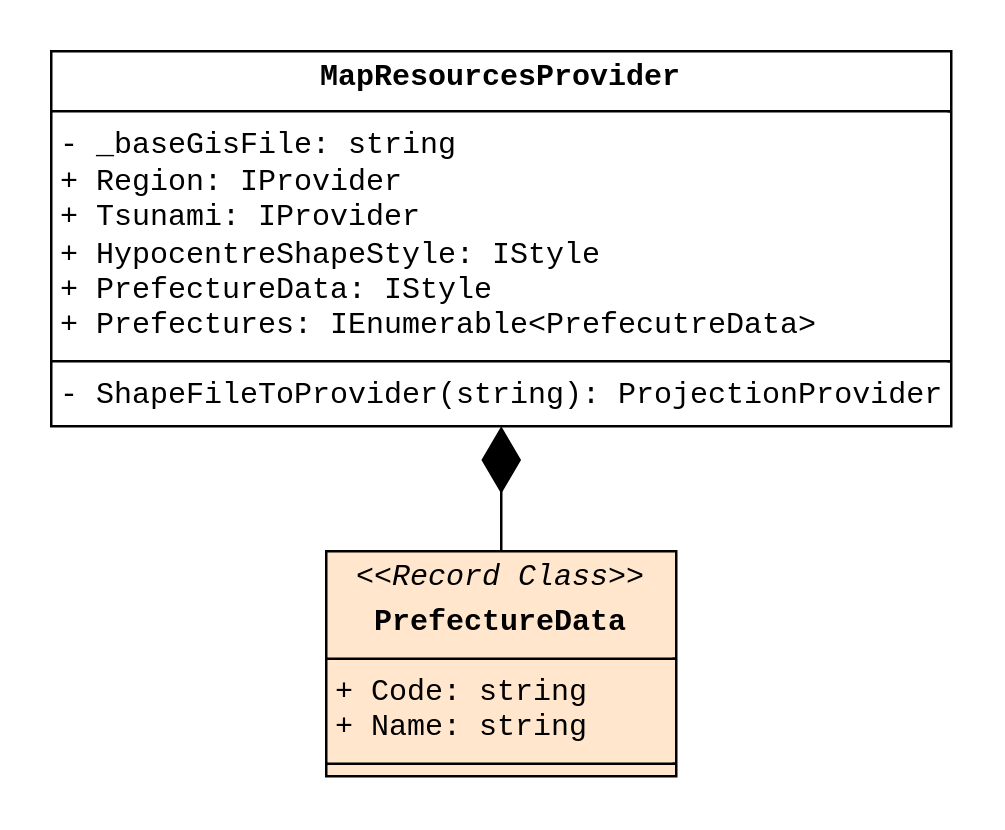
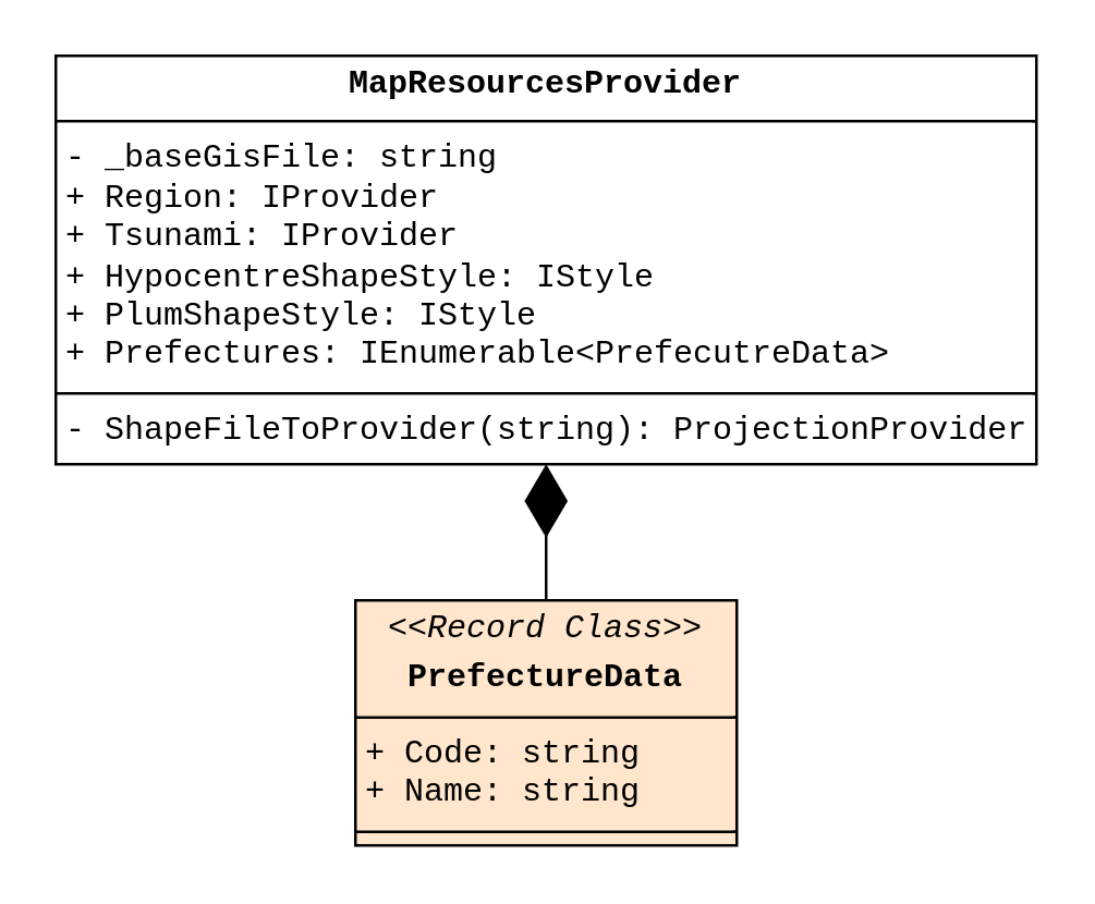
- <mxCell id="2" value="&lt;p style=&quot;margin:0px;margin-top:4px;text-align:center;&quot;&gt;&lt;b style=&quot;background-color: transparent; color: light-dark(rgb(0, 0, 0), rgb(255, 255, 255));&quot;&gt;MapResourcesProvider&lt;/b&gt;&lt;/p&gt;&lt;hr size=&quot;1&quot; style=&quot;border-style:solid;&quot;&gt;&lt;p style=&quot;margin:0px;margin-left:4px;&quot;&gt;- _baseGisFile: string&lt;/p&gt;&lt;p style=&quot;margin:0px;margin-left:4px;&quot;&gt;+ Region: IProvider&lt;/p&gt;&lt;p style=&quot;margin:0px;margin-left:4px;&quot;&gt;+ Tsunami: IProvider&lt;/p&gt;&lt;p style=&quot;margin:0px;margin-left:4px;&quot;&gt;+ HypocentreShapeStyle: IStyle&lt;/p&gt;&lt;p style=&quot;margin:0px;margin-left:4px;&quot;&gt;+ PrefectureData: IStyle&lt;/p&gt;&lt;p style=&quot;margin:0px;margin-left:4px;&quot;&gt;+ Prefectures: IEnumerable&amp;lt;PrefecutreData&amp;gt;&lt;/p&gt;&lt;hr size=&quot;1&quot; style=&quot;border-style:solid;&quot;&gt;&lt;p style=&quot;margin:0px;margin-left:4px;&quot;&gt;- ShapeFileToProvider(string): ProjectionProvider&lt;/p&gt;&lt;p style=&quot;margin:0px;margin-left:4px;&quot;&gt;&lt;br&gt;&lt;/p&gt;" style="verticalAlign=top;align=left;overflow=fill;html=1;whiteSpace=wrap;fontFamily=Courier New;" parent="1" vertex="1"><mxGeometry x="20" y="20" width="360" height="150" as="geometry" /></mxCell>
+ <mxCell id="2" value="&lt;p style=&quot;margin:0px;margin-top:4px;text-align:center;&quot;&gt;&lt;b style=&quot;background-color: transparent; color: light-dark(rgb(0, 0, 0), rgb(255, 255, 255));&quot;&gt;MapResourcesProvider&lt;/b&gt;&lt;/p&gt;&lt;hr size=&quot;1&quot; style=&quot;border-style:solid;&quot;&gt;&lt;p style=&quot;margin:0px;margin-left:4px;&quot;&gt;- _baseGisFile: string&lt;/p&gt;&lt;p style=&quot;margin:0px;margin-left:4px;&quot;&gt;+ Region: IProvider&lt;/p&gt;&lt;p style=&quot;margin:0px;margin-left:4px;&quot;&gt;+ Tsunami: IProvider&lt;/p&gt;&lt;p style=&quot;margin:0px;margin-left:4px;&quot;&gt;+ HypocentreShapeStyle: IStyle&lt;/p&gt;&lt;p style=&quot;margin:0px;margin-left:4px;&quot;&gt;+ PlumShapeStyle: IStyle&lt;/p&gt;&lt;p style=&quot;margin:0px;margin-left:4px;&quot;&gt;+ Prefectures: IEnumerable&amp;lt;PrefecutreData&amp;gt;&lt;/p&gt;&lt;hr size=&quot;1&quot; style=&quot;border-style:solid;&quot;&gt;&lt;p style=&quot;margin:0px;margin-left:4px;&quot;&gt;- ShapeFileToProvider(string): ProjectionProvider&lt;/p&gt;&lt;p style=&quot;margin:0px;margin-left:4px;&quot;&gt;&lt;br&gt;&lt;/p&gt;" style="verticalAlign=top;align=left;overflow=fill;html=1;whiteSpace=wrap;fontFamily=Courier New;" parent="1" vertex="1"><mxGeometry x="20" y="20" width="360" height="150" as="geometry" /></mxCell>
